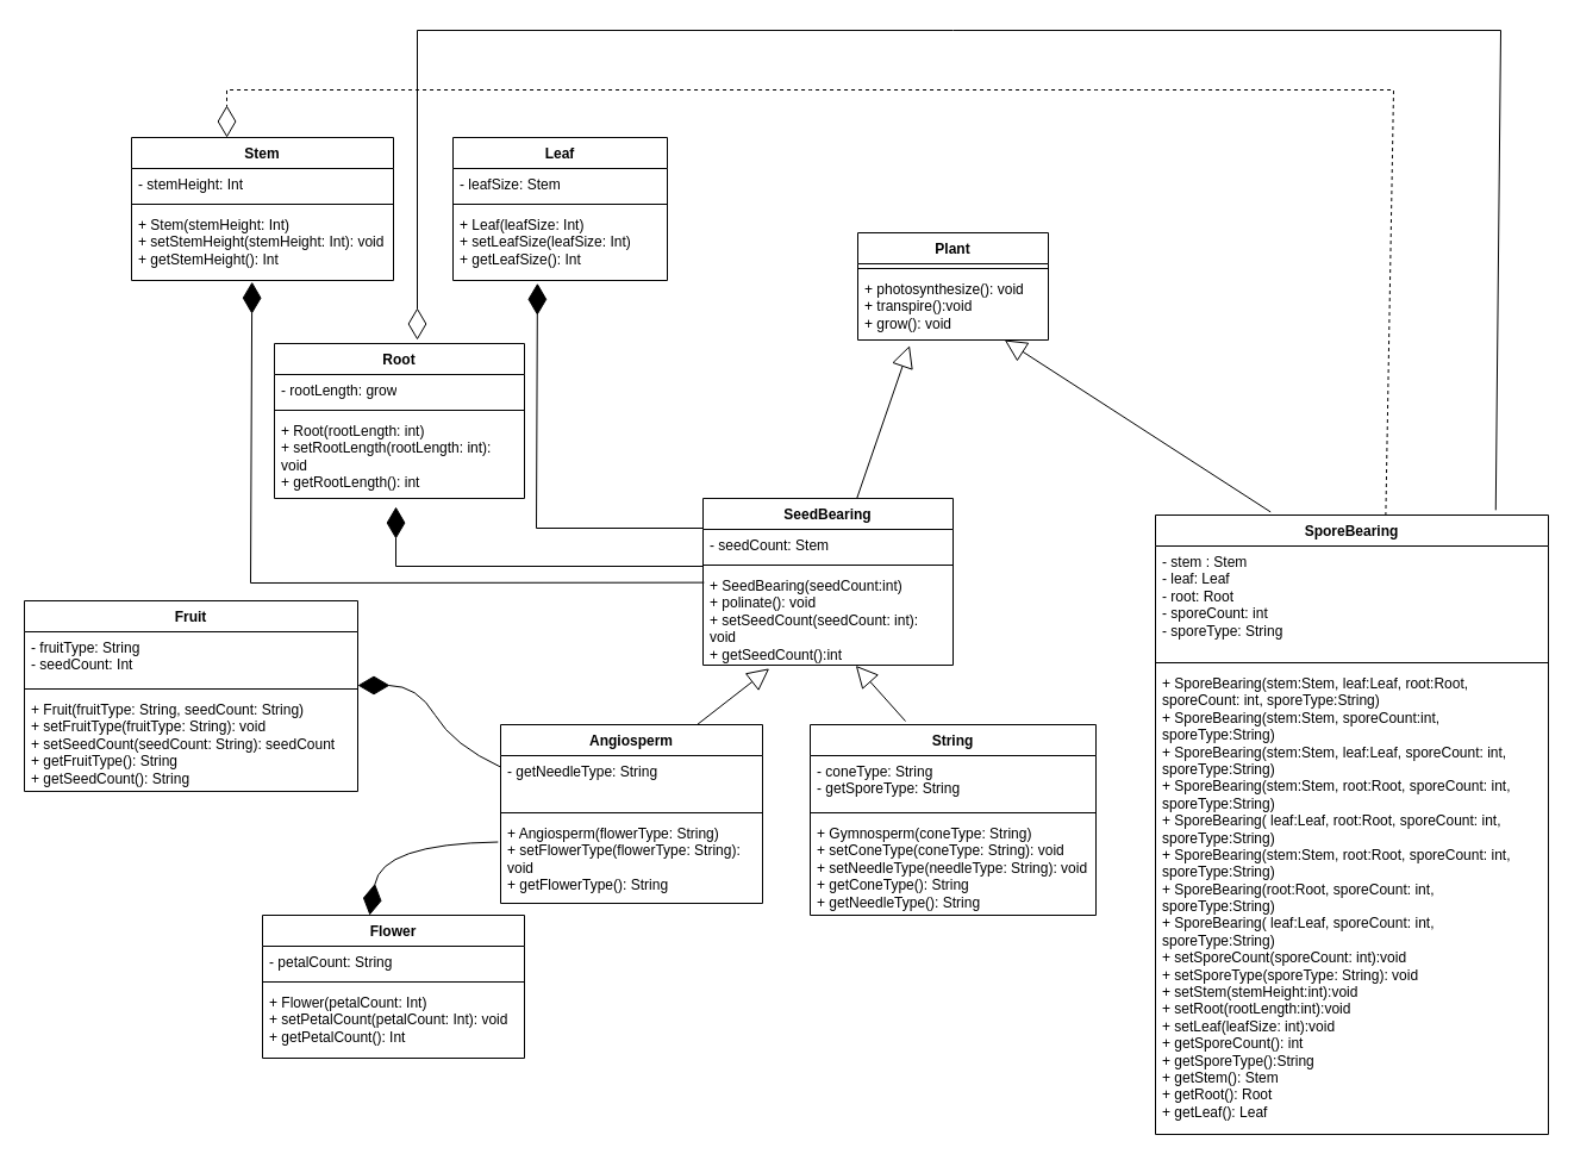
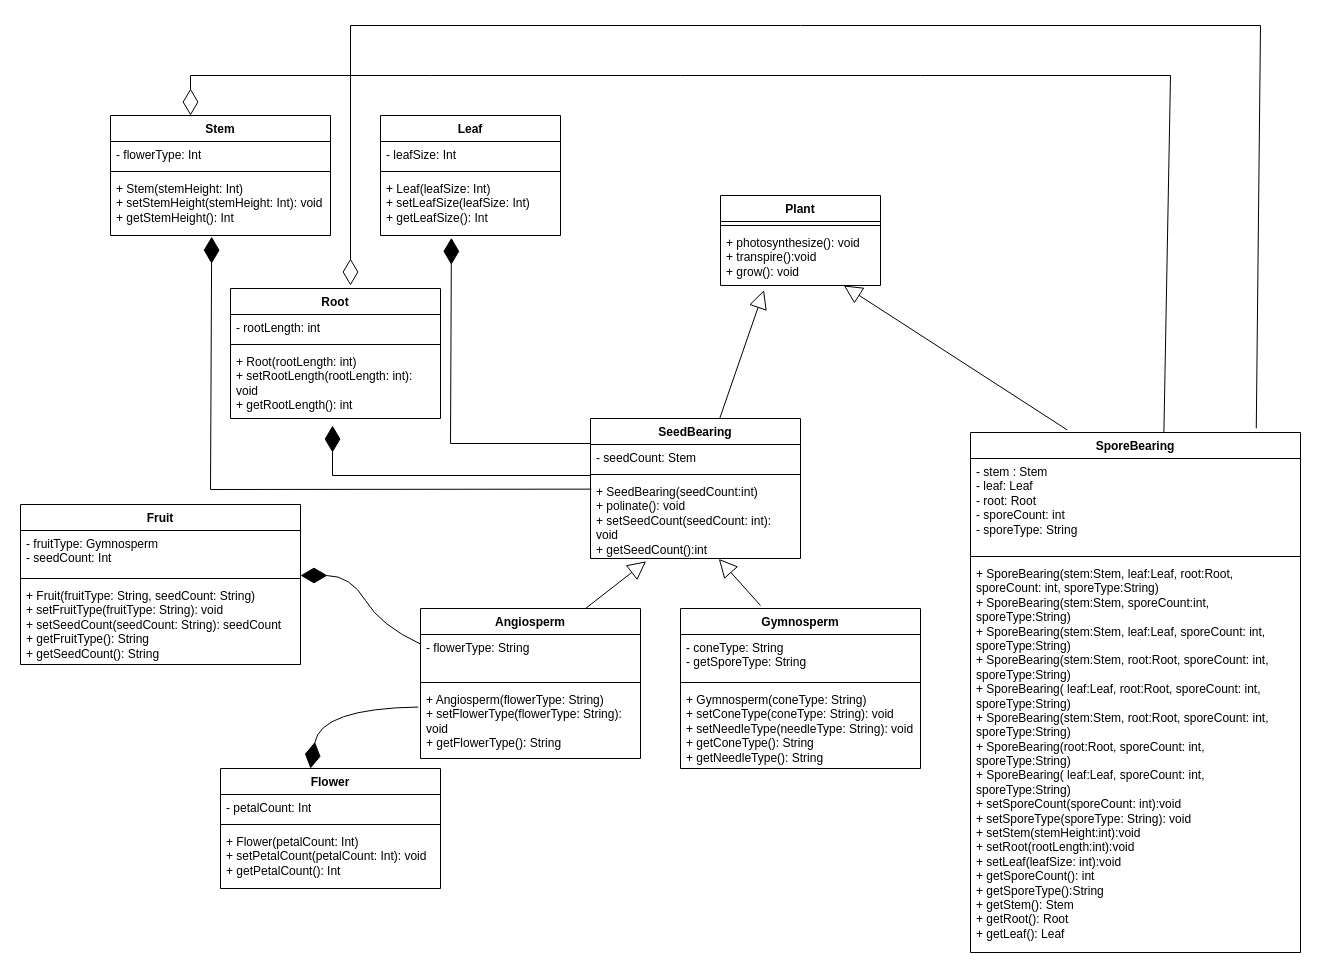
- <mxCell id="50" value="" style="endArrow=diamondThin;endFill=0;endSize=24;html=1;rounded=0;exitX=0.586;exitY=0.001;exitDx=0;exitDy=0;exitPerimeter=0;entryX=0.364;entryY=0;entryDx=0;entryDy=0;entryPerimeter=0;dashed=1;" edge="1" parent="1" source="9" target="17"><mxGeometry width="160" relative="1" as="geometry"><mxPoint x="1110" y="447" as="sourcePoint" /><mxPoint x="165" y="110" as="targetPoint" /><Array as="points"><mxPoint x="1170" y="70" /><mxPoint x="920" y="70" /><mxPoint x="680" y="70" /><mxPoint x="430" y="70" /><mxPoint x="190" y="70" /></Array></mxGeometry></mxCell>
+ <mxCell id="50" value="" style="endArrow=diamondThin;endFill=0;endSize=24;html=1;rounded=0;exitX=0.586;exitY=0.001;exitDx=0;exitDy=0;exitPerimeter=0;entryX=0.364;entryY=0;entryDx=0;entryDy=0;entryPerimeter=0;" edge="1" parent="1" source="9" target="17"><mxGeometry width="160" relative="1" as="geometry"><mxPoint x="1110" y="447" as="sourcePoint" /><mxPoint x="165" y="110" as="targetPoint" /><Array as="points"><mxPoint x="1170" y="70" /><mxPoint x="920" y="70" /><mxPoint x="680" y="70" /><mxPoint x="430" y="70" /><mxPoint x="190" y="70" /></Array></mxGeometry></mxCell>
- <mxCell id="18" value="- stemHeight: Int&lt;div&gt;&lt;br&gt;&lt;/div&gt;" style="text;strokeColor=none;fillColor=none;align=left;verticalAlign=top;spacingLeft=4;spacingRight=4;overflow=hidden;rotatable=0;points=[[0,0.5],[1,0.5]];portConstraint=eastwest;whiteSpace=wrap;html=1;" vertex="1" parent="17"><mxGeometry y="26" width="220" height="26" as="geometry" /></mxCell>
+ <mxCell id="18" value="- flowerType: Int&lt;div&gt;&lt;br&gt;&lt;/div&gt;" style="text;strokeColor=none;fillColor=none;align=left;verticalAlign=top;spacingLeft=4;spacingRight=4;overflow=hidden;rotatable=0;points=[[0,0.5],[1,0.5]];portConstraint=eastwest;whiteSpace=wrap;html=1;" vertex="1" parent="17"><mxGeometry y="26" width="220" height="26" as="geometry" /></mxCell>
- <mxCell id="30" value="- leafSize: Stem" style="text;strokeColor=none;fillColor=none;align=left;verticalAlign=top;spacingLeft=4;spacingRight=4;overflow=hidden;rotatable=0;points=[[0,0.5],[1,0.5]];portConstraint=eastwest;whiteSpace=wrap;html=1;" vertex="1" parent="29"><mxGeometry y="26" width="180" height="26" as="geometry" /></mxCell>
+ <mxCell id="30" value="- leafSize: Int" style="text;strokeColor=none;fillColor=none;align=left;verticalAlign=top;spacingLeft=4;spacingRight=4;overflow=hidden;rotatable=0;points=[[0,0.5],[1,0.5]];portConstraint=eastwest;whiteSpace=wrap;html=1;" vertex="1" parent="29"><mxGeometry y="26" width="180" height="26" as="geometry" /></mxCell>
- <mxCell id="14" value="- rootLength: grow" style="text;strokeColor=none;fillColor=none;align=left;verticalAlign=top;spacingLeft=4;spacingRight=4;overflow=hidden;rotatable=0;points=[[0,0.5],[1,0.5]];portConstraint=eastwest;whiteSpace=wrap;html=1;" vertex="1" parent="13"><mxGeometry y="26" width="210" height="26" as="geometry" /></mxCell>
+ <mxCell id="14" value="- rootLength: int" style="text;strokeColor=none;fillColor=none;align=left;verticalAlign=top;spacingLeft=4;spacingRight=4;overflow=hidden;rotatable=0;points=[[0,0.5],[1,0.5]];portConstraint=eastwest;whiteSpace=wrap;html=1;" vertex="1" parent="13"><mxGeometry y="26" width="210" height="26" as="geometry" /></mxCell>
- <mxCell id="22" value="- fruitType: String&lt;div&gt;- seedCount: Int&lt;/div&gt;&lt;div&gt;&lt;br&gt;&lt;/div&gt;" style="text;strokeColor=none;fillColor=none;align=left;verticalAlign=top;spacingLeft=4;spacingRight=4;overflow=hidden;rotatable=0;points=[[0,0.5],[1,0.5]];portConstraint=eastwest;whiteSpace=wrap;html=1;" vertex="1" parent="21"><mxGeometry y="26" width="280" height="44" as="geometry" /></mxCell>
+ <mxCell id="22" value="- fruitType: Gymnosperm&lt;div&gt;- seedCount: Int&lt;/div&gt;&lt;div&gt;&lt;br&gt;&lt;/div&gt;" style="text;strokeColor=none;fillColor=none;align=left;verticalAlign=top;spacingLeft=4;spacingRight=4;overflow=hidden;rotatable=0;points=[[0,0.5],[1,0.5]];portConstraint=eastwest;whiteSpace=wrap;html=1;" vertex="1" parent="21"><mxGeometry y="26" width="280" height="44" as="geometry" /></mxCell>
- <mxCell id="25" value="String" style="swimlane;fontStyle=1;align=center;verticalAlign=top;childLayout=stackLayout;horizontal=1;startSize=26;horizontalStack=0;resizeParent=1;resizeParentMax=0;resizeLast=0;collapsible=1;marginBottom=0;whiteSpace=wrap;html=1;" vertex="1" parent="1"><mxGeometry x="680" y="603" width="240" height="160" as="geometry" /></mxCell>
+ <mxCell id="25" value="Gymnosperm" style="swimlane;fontStyle=1;align=center;verticalAlign=top;childLayout=stackLayout;horizontal=1;startSize=26;horizontalStack=0;resizeParent=1;resizeParentMax=0;resizeLast=0;collapsible=1;marginBottom=0;whiteSpace=wrap;html=1;" vertex="1" parent="1"><mxGeometry x="680" y="603" width="240" height="160" as="geometry" /></mxCell>
- <mxCell id="34" value="&lt;div&gt;- getNeedleType: String&lt;/div&gt;" style="text;strokeColor=none;fillColor=none;align=left;verticalAlign=top;spacingLeft=4;spacingRight=4;overflow=hidden;rotatable=0;points=[[0,0.5],[1,0.5]];portConstraint=eastwest;whiteSpace=wrap;html=1;" vertex="1" parent="33"><mxGeometry y="26" width="220" height="44" as="geometry" /></mxCell>
+ <mxCell id="34" value="&lt;div&gt;- flowerType: String&lt;/div&gt;" style="text;strokeColor=none;fillColor=none;align=left;verticalAlign=top;spacingLeft=4;spacingRight=4;overflow=hidden;rotatable=0;points=[[0,0.5],[1,0.5]];portConstraint=eastwest;whiteSpace=wrap;html=1;" vertex="1" parent="33"><mxGeometry y="26" width="220" height="44" as="geometry" /></mxCell>
- <mxCell id="45" value="- petalCount: String&lt;div&gt;&lt;br&gt;&lt;/div&gt;" style="text;strokeColor=none;fillColor=none;align=left;verticalAlign=top;spacingLeft=4;spacingRight=4;overflow=hidden;rotatable=0;points=[[0,0.5],[1,0.5]];portConstraint=eastwest;whiteSpace=wrap;html=1;" vertex="1" parent="44"><mxGeometry y="26" width="220" height="26" as="geometry" /></mxCell>
+ <mxCell id="45" value="- petalCount: Int&lt;div&gt;&lt;br&gt;&lt;/div&gt;" style="text;strokeColor=none;fillColor=none;align=left;verticalAlign=top;spacingLeft=4;spacingRight=4;overflow=hidden;rotatable=0;points=[[0,0.5],[1,0.5]];portConstraint=eastwest;whiteSpace=wrap;html=1;" vertex="1" parent="44"><mxGeometry y="26" width="220" height="26" as="geometry" /></mxCell>
